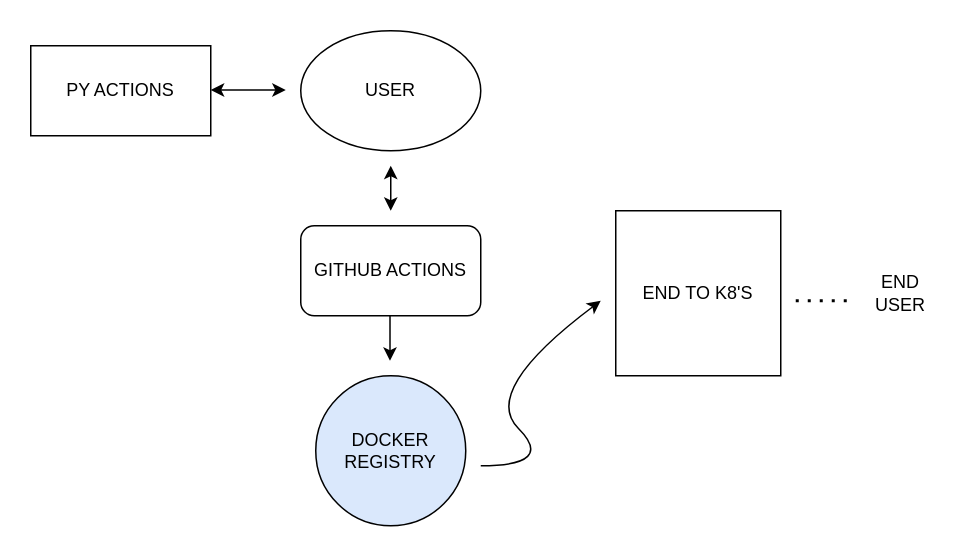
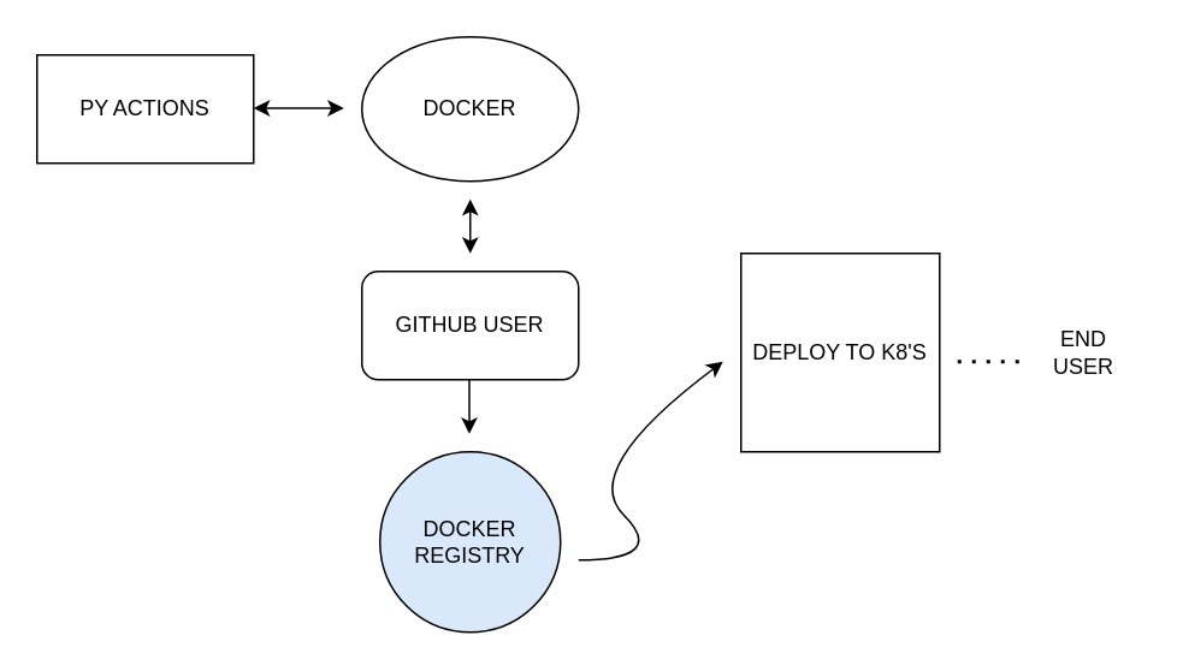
- <mxCell id="3" value="USER" style="ellipse;whiteSpace=wrap;html=1;" vertex="1" parent="1"><mxGeometry x="200" y="20" width="120" height="80" as="geometry" /></mxCell>
+ <mxCell id="3" value="DOCKER" style="ellipse;whiteSpace=wrap;html=1;" vertex="1" parent="1"><mxGeometry x="200" y="20" width="120" height="80" as="geometry" /></mxCell>
- <mxCell id="4" value="GITHUB ACTIONS" style="rounded=1;whiteSpace=wrap;html=1;" vertex="1" parent="1"><mxGeometry x="200" y="150" width="120" height="60" as="geometry" /></mxCell>
+ <mxCell id="4" value="GITHUB USER" style="rounded=1;whiteSpace=wrap;html=1;" vertex="1" parent="1"><mxGeometry x="200" y="150" width="120" height="60" as="geometry" /></mxCell>
- <mxCell id="6" value="END TO K8'S" style="whiteSpace=wrap;html=1;aspect=fixed;" vertex="1" parent="1"><mxGeometry x="410" y="140" width="110" height="110" as="geometry" /></mxCell>
+ <mxCell id="6" value="DEPLOY TO K8'S" style="whiteSpace=wrap;html=1;aspect=fixed;" vertex="1" parent="1"><mxGeometry x="410" y="140" width="110" height="110" as="geometry" /></mxCell>
